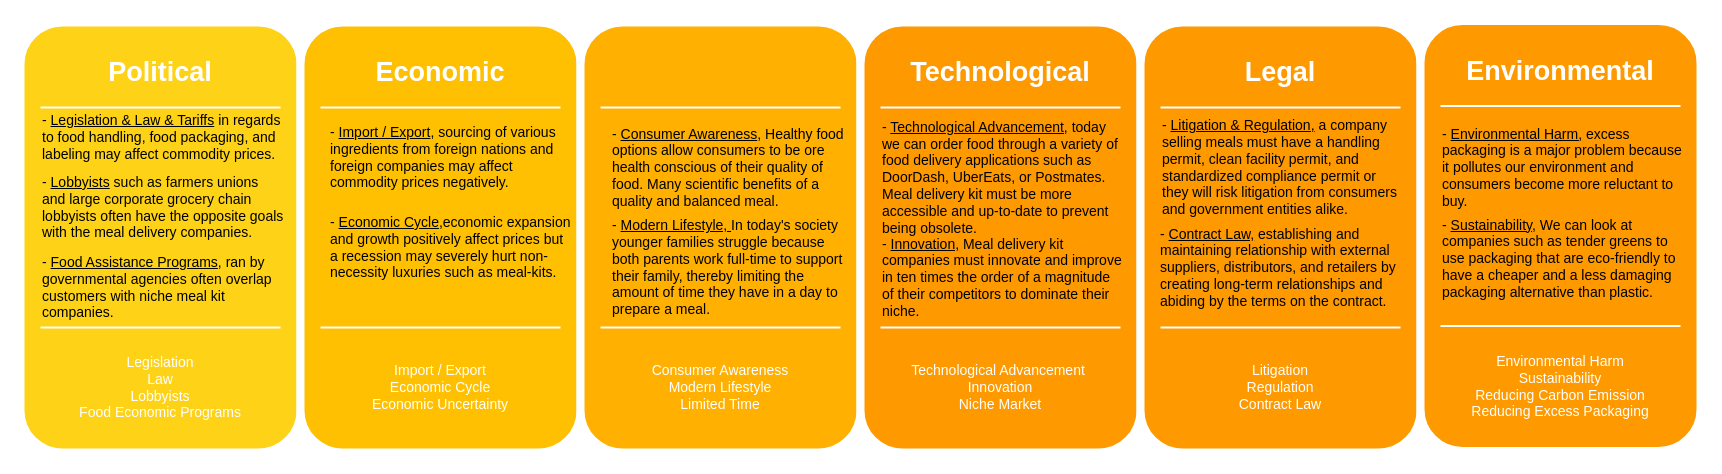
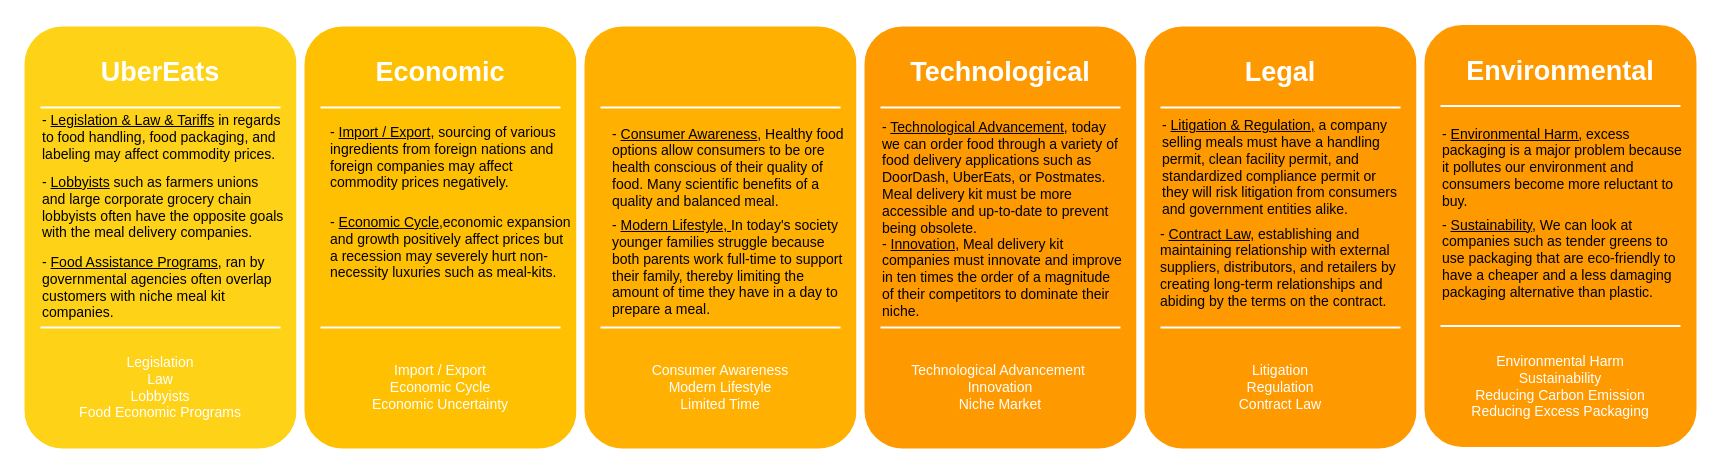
- <mxCell id="3" value="Political" style="text;html=1;strokeColor=none;fillColor=none;align=center;verticalAlign=middle;whiteSpace=wrap;rounded=0;shadow=0;fontSize=27;fontColor=#FFFFFF;fontStyle=1" parent="1" vertex="1"><mxGeometry x="20" y="41.91" width="280" height="60" as="geometry" /></mxCell>
+ <mxCell id="3" value="UberEats" style="text;html=1;strokeColor=none;fillColor=none;align=center;verticalAlign=middle;whiteSpace=wrap;rounded=0;shadow=0;fontSize=27;fontColor=#FFFFFF;fontStyle=1" parent="1" vertex="1"><mxGeometry x="20" y="41.91" width="280" height="60" as="geometry" /></mxCell>
